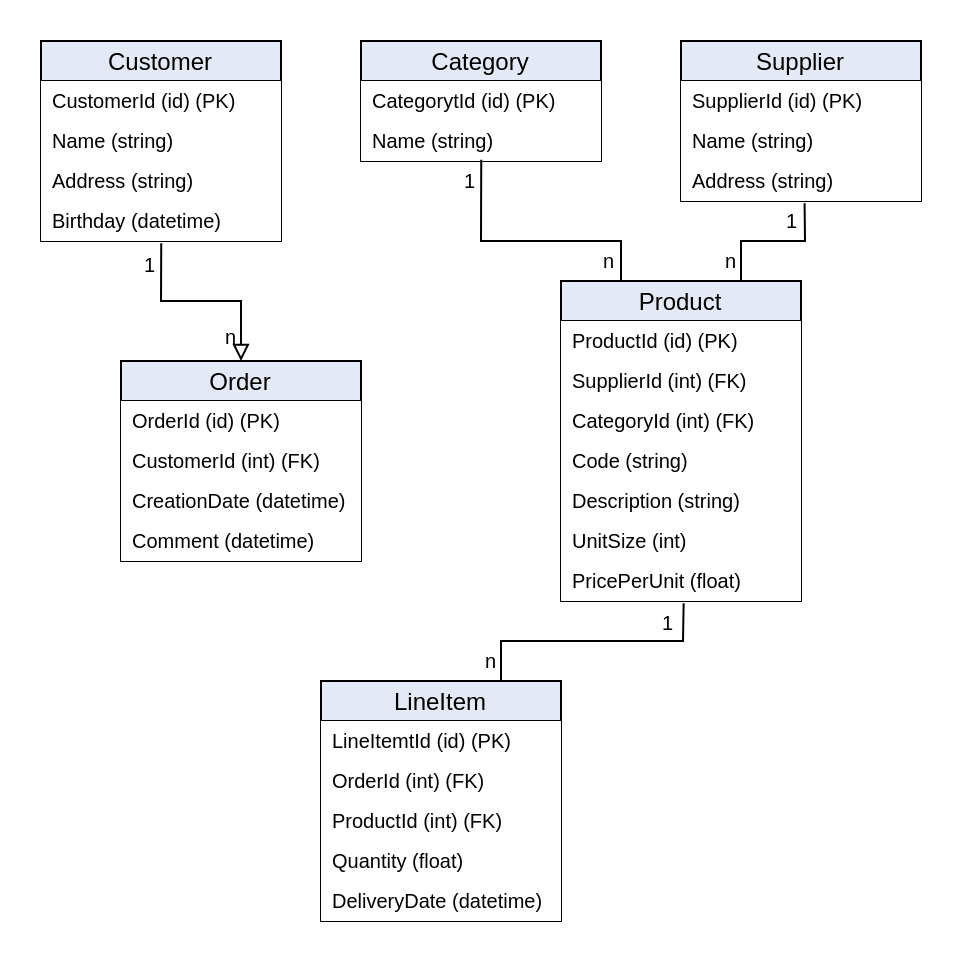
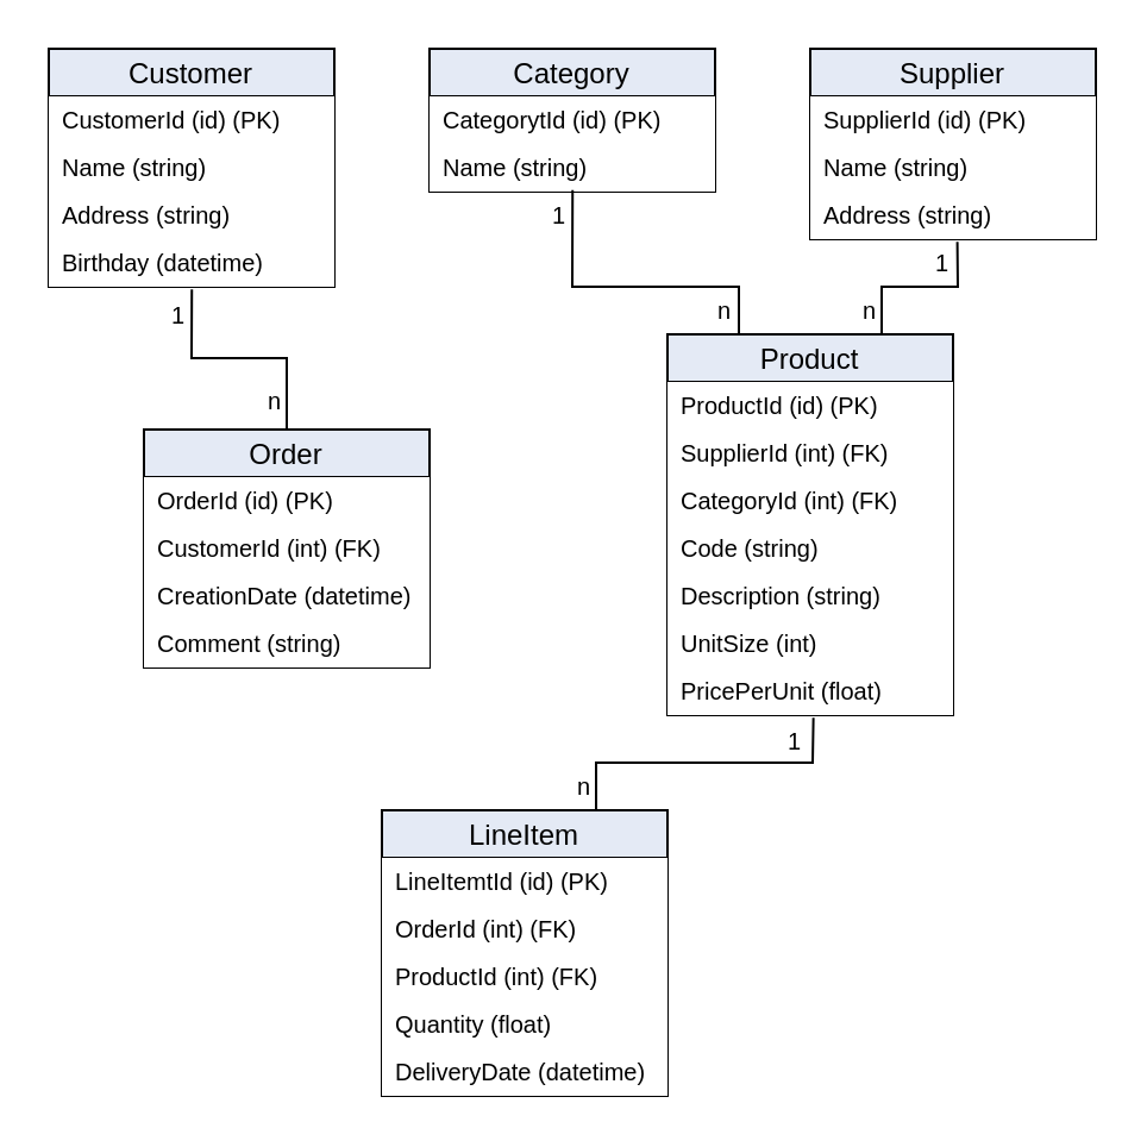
- <mxCell id="39" value="" style="endArrow=block;html=1;rounded=0;fontSize=10;endFill=0;exitX=0.501;exitY=1.057;exitDx=0;exitDy=0;entryX=0.5;entryY=0;entryDx=0;entryDy=0;exitPerimeter=0;" edge="1" parent="1" source="19" target="10"><mxGeometry relative="1" as="geometry"><mxPoint x="190" y="60" as="sourcePoint" /><mxPoint x="-50" y="180" as="targetPoint" /><Array as="points"><mxPoint x="80" y="150" /><mxPoint x="120" y="150" /></Array></mxGeometry></mxCell>
+ <mxCell id="39" value="" style="endArrow=none;html=1;rounded=0;fontSize=10;endFill=0;exitX=0.501;exitY=1.057;exitDx=0;exitDy=0;entryX=0.5;entryY=0;entryDx=0;entryDy=0;exitPerimeter=0;" edge="1" parent="1" source="19" target="10"><mxGeometry relative="1" as="geometry"><mxPoint x="190" y="60" as="sourcePoint" /><mxPoint x="-50" y="180" as="targetPoint" /><Array as="points"><mxPoint x="80" y="150" /><mxPoint x="120" y="150" /></Array></mxGeometry></mxCell>
- <mxCell id="14" value="Comment (datetime)" style="text;strokeColor=none;fillColor=#FFFFFF;align=left;verticalAlign=middle;spacingLeft=4;spacingRight=4;overflow=hidden;points=[[0,0.5],[1,0.5]];portConstraint=eastwest;rotatable=0;fontSize=10;" vertex="1" parent="10"><mxGeometry y="80" width="120" height="20" as="geometry" /></mxCell>
+ <mxCell id="14" value="Comment (string)" style="text;strokeColor=none;fillColor=#FFFFFF;align=left;verticalAlign=middle;spacingLeft=4;spacingRight=4;overflow=hidden;points=[[0,0.5],[1,0.5]];portConstraint=eastwest;rotatable=0;fontSize=10;" vertex="1" parent="10"><mxGeometry y="80" width="120" height="20" as="geometry" /></mxCell>
